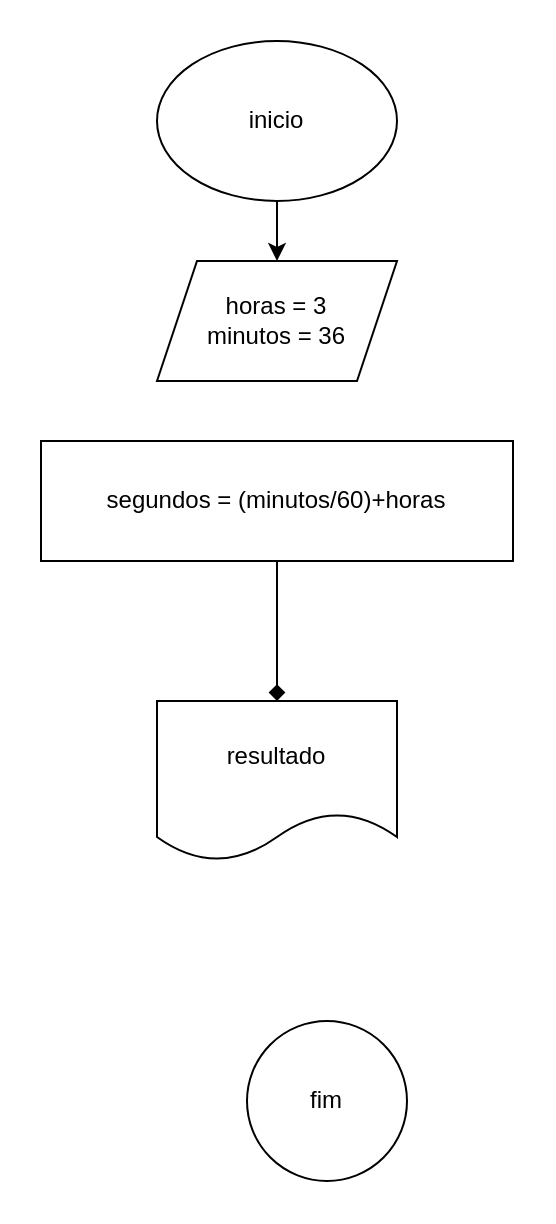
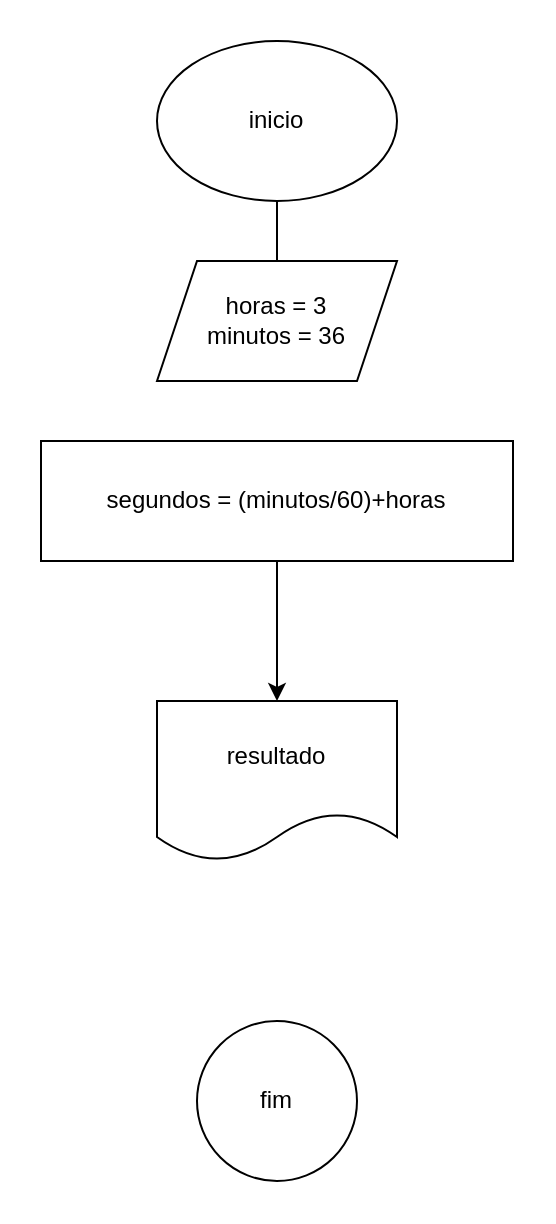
- <mxCell id="2" value="" style="edgeStyle=orthogonalEdgeStyle;rounded=0;orthogonalLoop=1;jettySize=auto;html=1;" edge="1" parent="1" source="3" target="4"><mxGeometry relative="1" as="geometry" /></mxCell>
+ <mxCell id="2" value="" style="edgeStyle=orthogonalEdgeStyle;rounded=0;orthogonalLoop=1;jettySize=auto;html=1;endArrow=none;" edge="1" parent="1" source="3" target="4"><mxGeometry relative="1" as="geometry" /></mxCell>
- <mxCell id="5" value="" style="edgeStyle=orthogonalEdgeStyle;rounded=0;orthogonalLoop=1;jettySize=auto;html=1;endArrow=diamond;" edge="1" parent="1" source="6" target="7"><mxGeometry relative="1" as="geometry" /></mxCell>
+ <mxCell id="5" value="" style="edgeStyle=orthogonalEdgeStyle;rounded=0;orthogonalLoop=1;jettySize=auto;html=1;" edge="1" parent="1" source="6" target="7"><mxGeometry relative="1" as="geometry" /></mxCell>
- <mxCell id="8" value="fim" style="ellipse;whiteSpace=wrap;html=1;" vertex="1" parent="1"><mxGeometry x="123" y="510" width="80" height="80" as="geometry" /></mxCell>
+ <mxCell id="8" value="fim" style="ellipse;whiteSpace=wrap;html=1;" vertex="1" parent="1"><mxGeometry x="98" y="510" width="80" height="80" as="geometry" /></mxCell>
